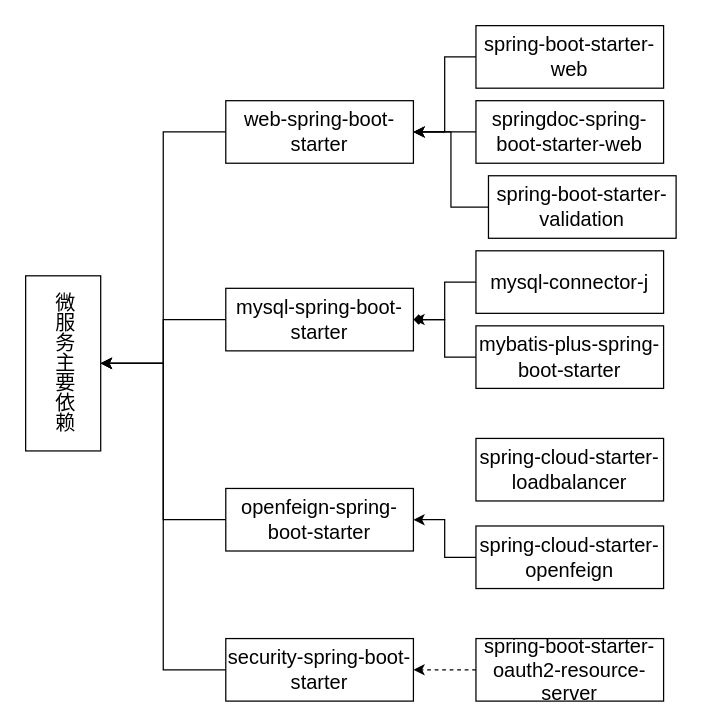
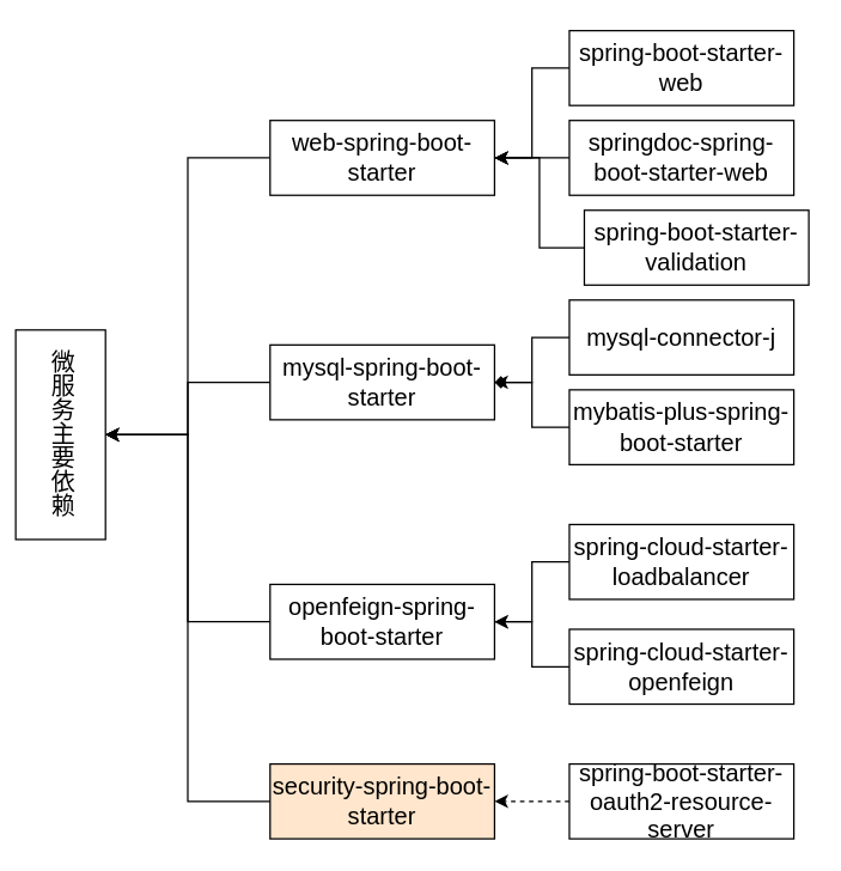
- <mxCell id="2" value="微服务主要依赖" style="rounded=0;whiteSpace=wrap;html=1;horizontal=1;verticalAlign=middle;textDirection=vertical-lr;fontSize=16;" vertex="1" parent="1"><mxGeometry x="20" y="220" width="60" height="140" as="geometry" /></mxCell>
+ <mxCell id="2" value="微服务主要依赖" style="rounded=0;whiteSpace=wrap;html=1;horizontal=1;verticalAlign=middle;textDirection=vertical-lr;fontSize=16;" vertex="1" parent="1"><mxGeometry x="10" y="220" width="60" height="140" as="geometry" /></mxCell>
+ <mxCell id="21" style="edgeStyle=orthogonalEdgeStyle;rounded=0;orthogonalLoop=1;jettySize=auto;html=1;exitX=0;exitY=0.5;exitDx=0;exitDy=0;entryX=1;entryY=0.5;entryDx=0;entryDy=0;" edge="1" parent="1" source="22" target="8"><mxGeometry relative="1" as="geometry" /></mxCell>
- <mxCell id="10" value="security-spring-boot-starter" style="rounded=0;whiteSpace=wrap;html=1;fontSize=16;" vertex="1" parent="1"><mxGeometry x="180" y="510" width="150" height="50" as="geometry" /></mxCell>
+ <mxCell id="10" value="security-spring-boot-starter" style="rounded=0;whiteSpace=wrap;html=1;fontSize=16;fillColor=#ffe6cc;" vertex="1" parent="1"><mxGeometry x="180" y="510" width="150" height="50" as="geometry" /></mxCell>
